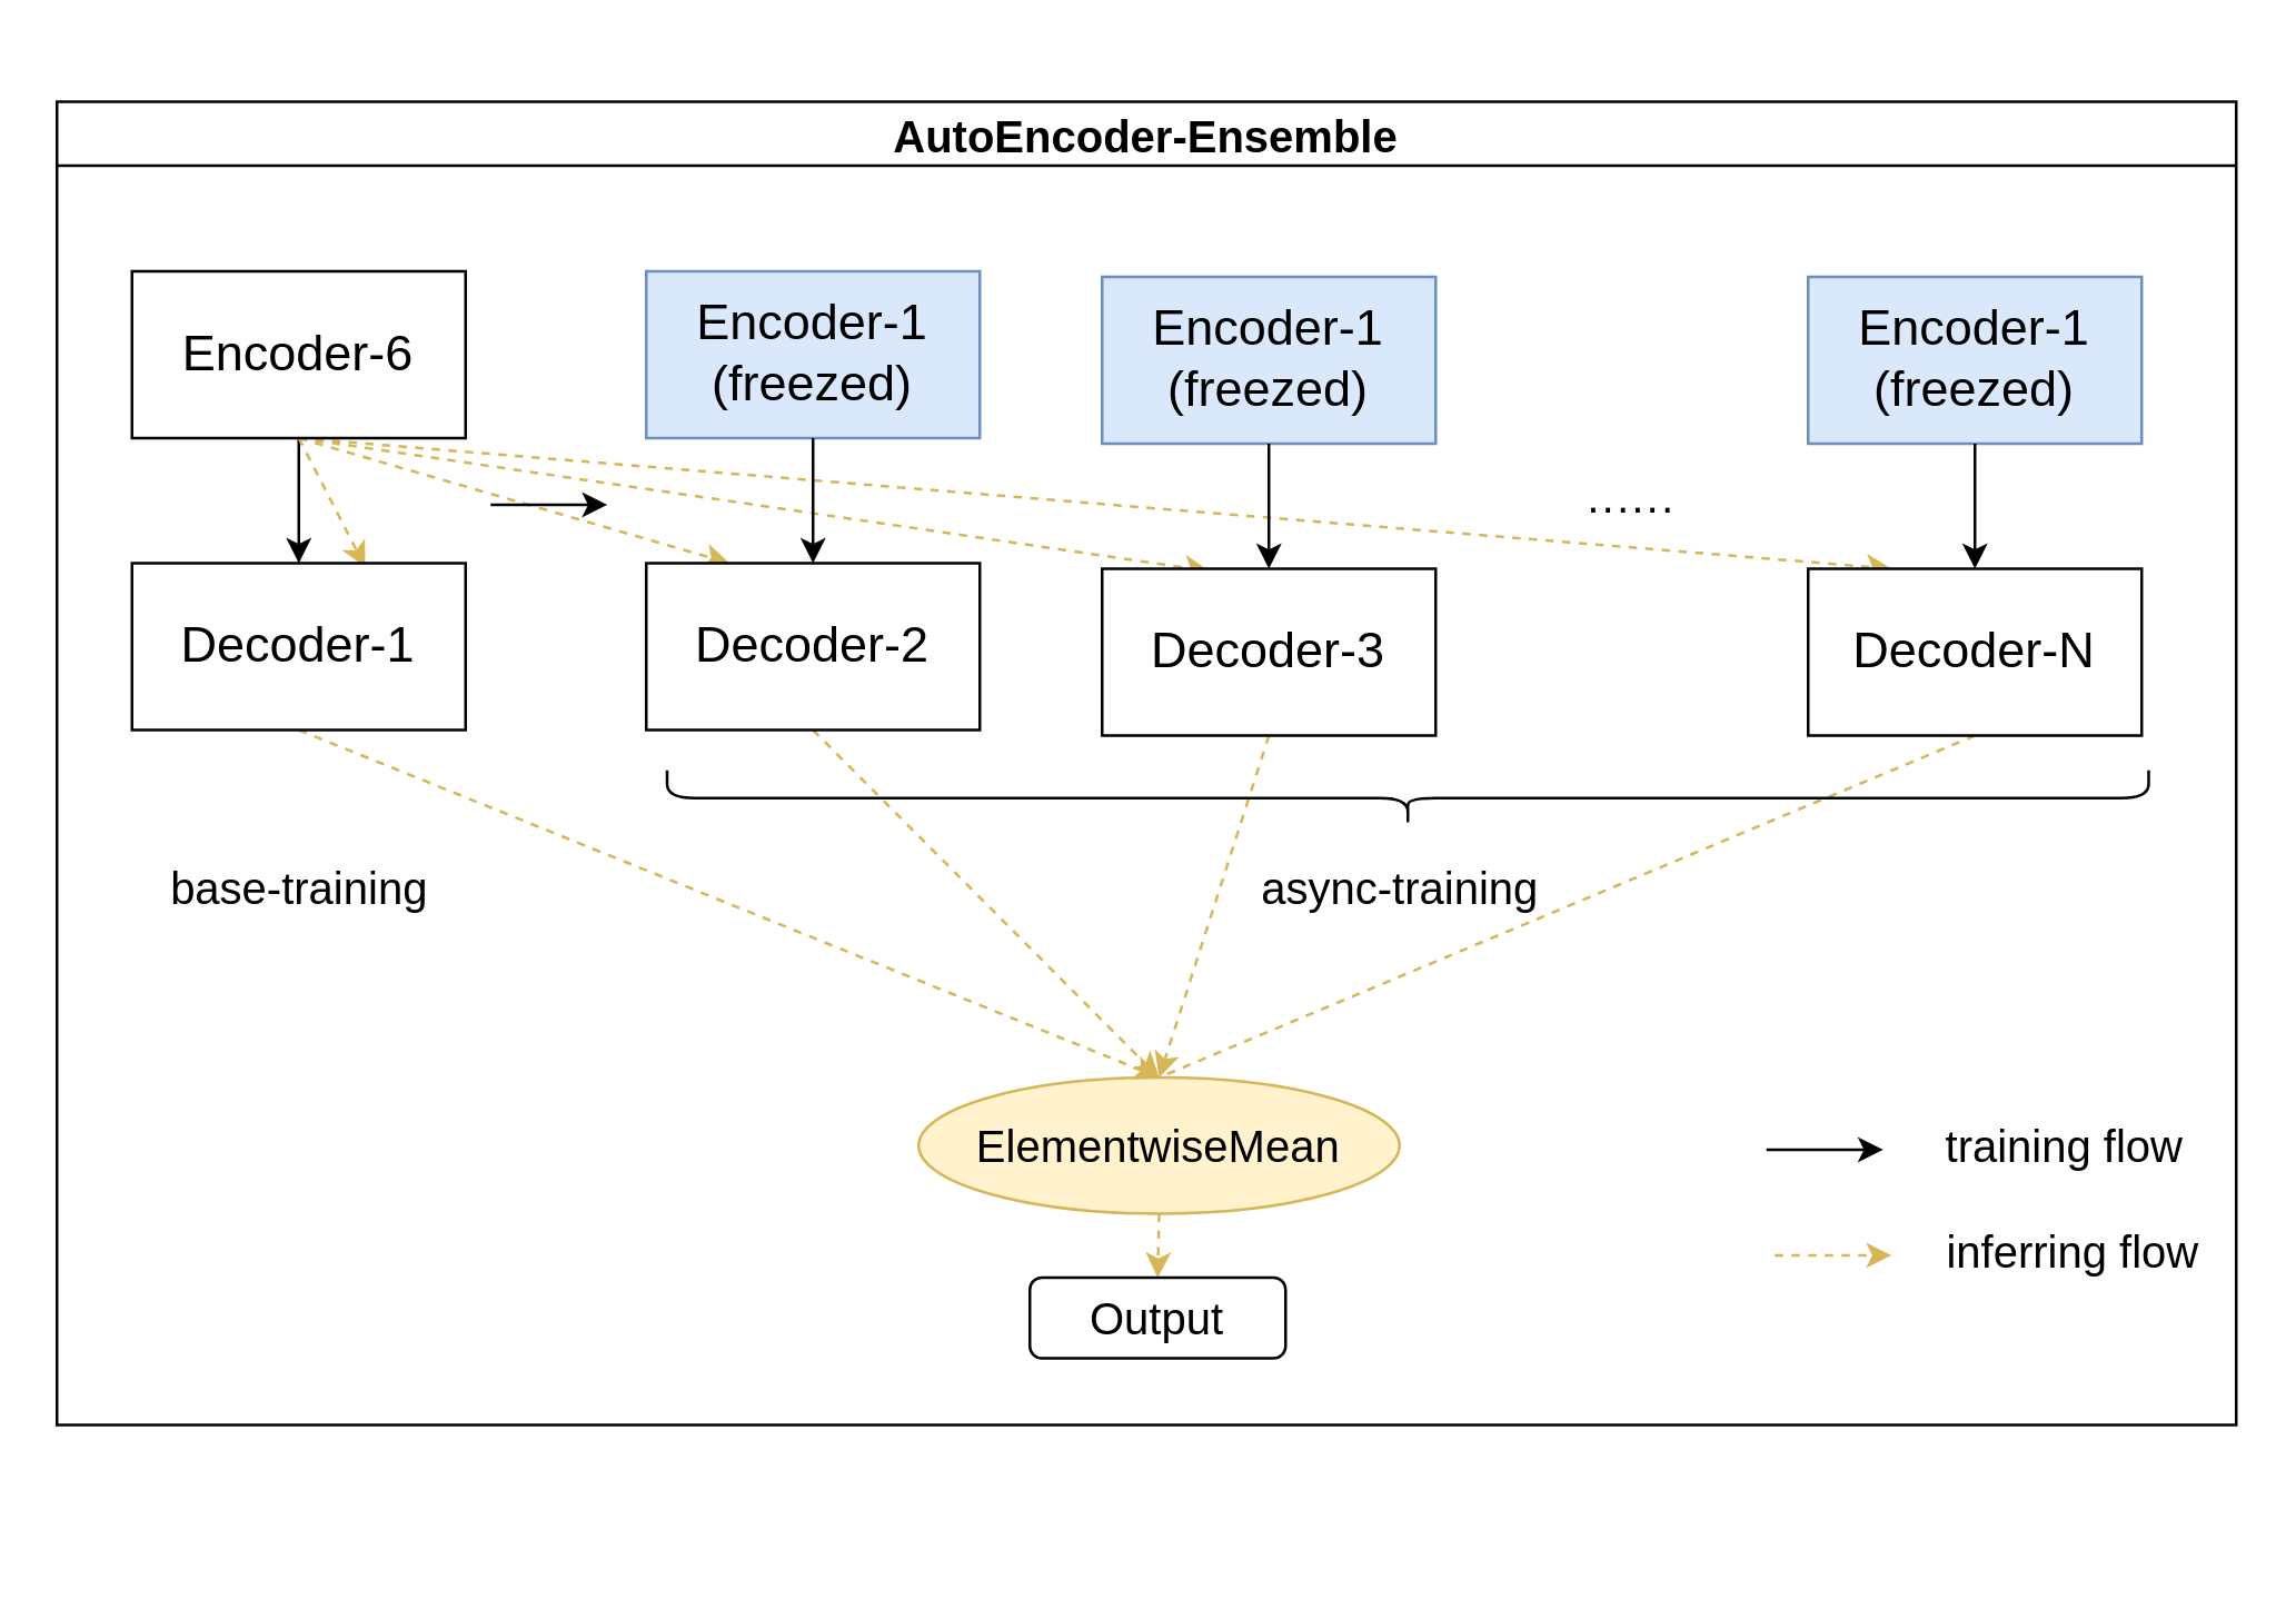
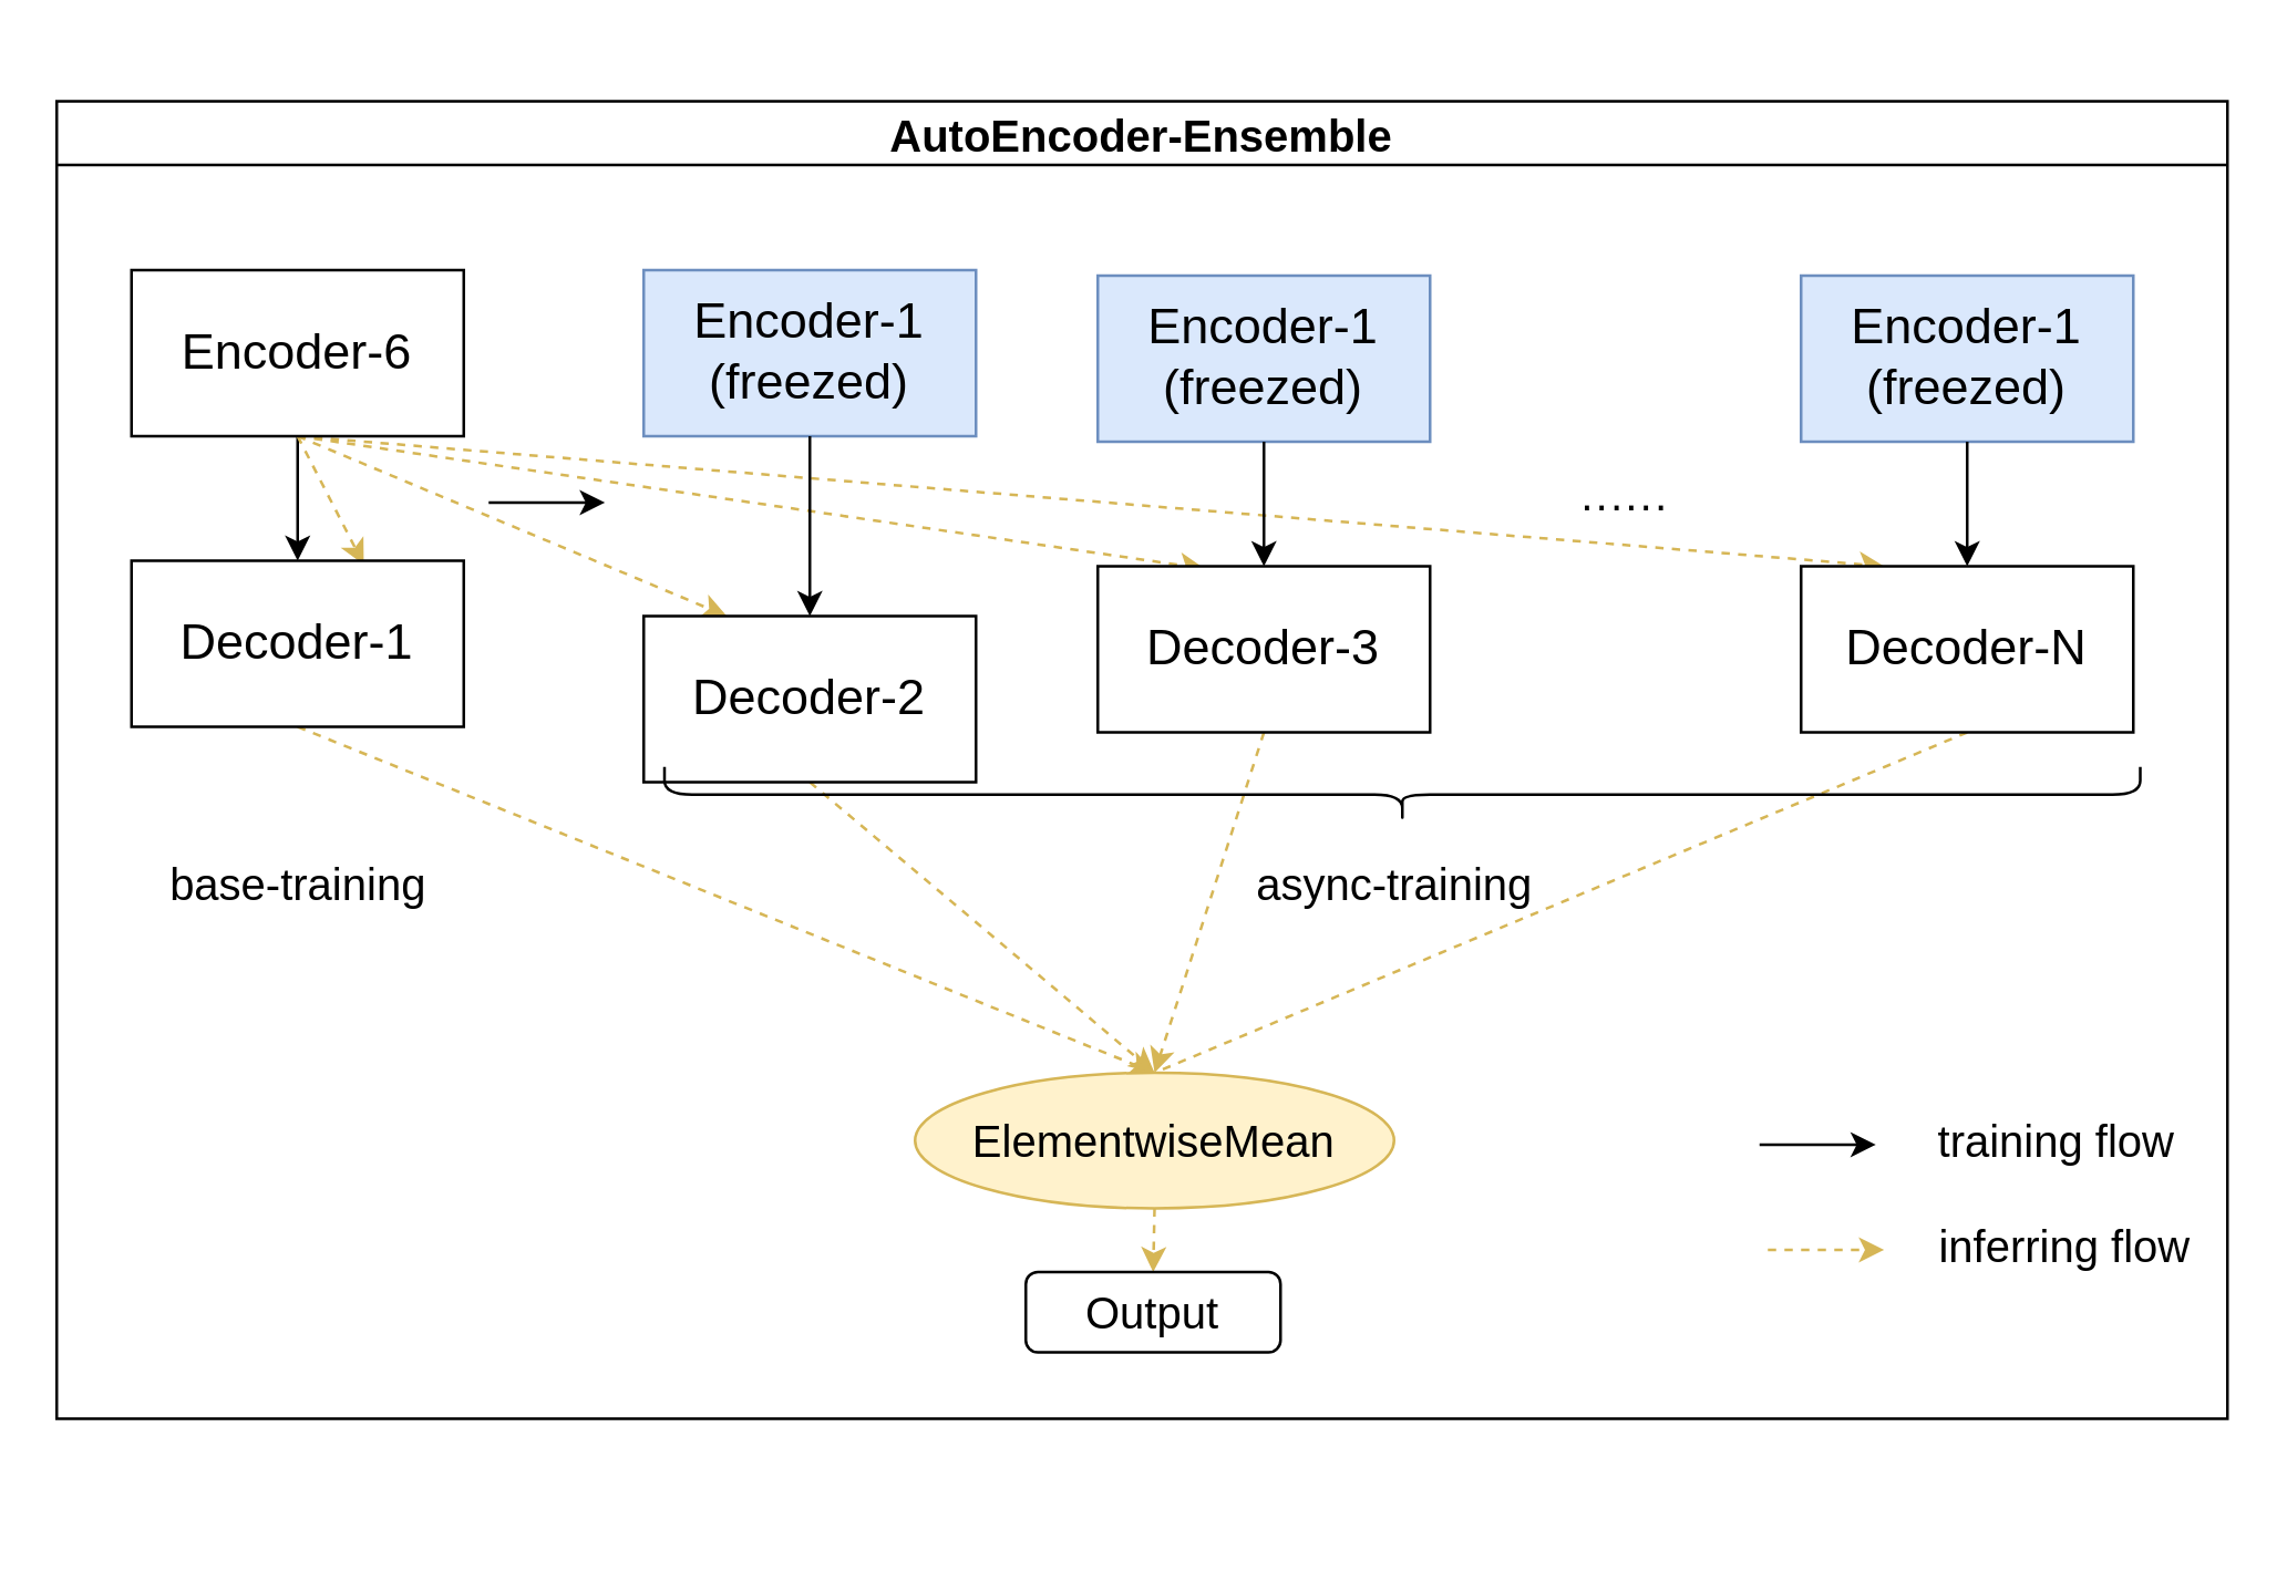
- <mxCell id="14" value="&lt;font style=&quot;font-size: 18px;&quot;&gt;Decoder-2&lt;/font&gt;" style="rounded=0;whiteSpace=wrap;html=1;" parent="2" vertex="1"><mxGeometry x="212" y="166" width="120" height="60" as="geometry" /></mxCell>
+ <mxCell id="14" value="&lt;font style=&quot;font-size: 18px;&quot;&gt;Decoder-2&lt;/font&gt;" style="rounded=0;whiteSpace=wrap;html=1;" parent="2" vertex="1"><mxGeometry x="212" y="186" width="120" height="60" as="geometry" /></mxCell>
